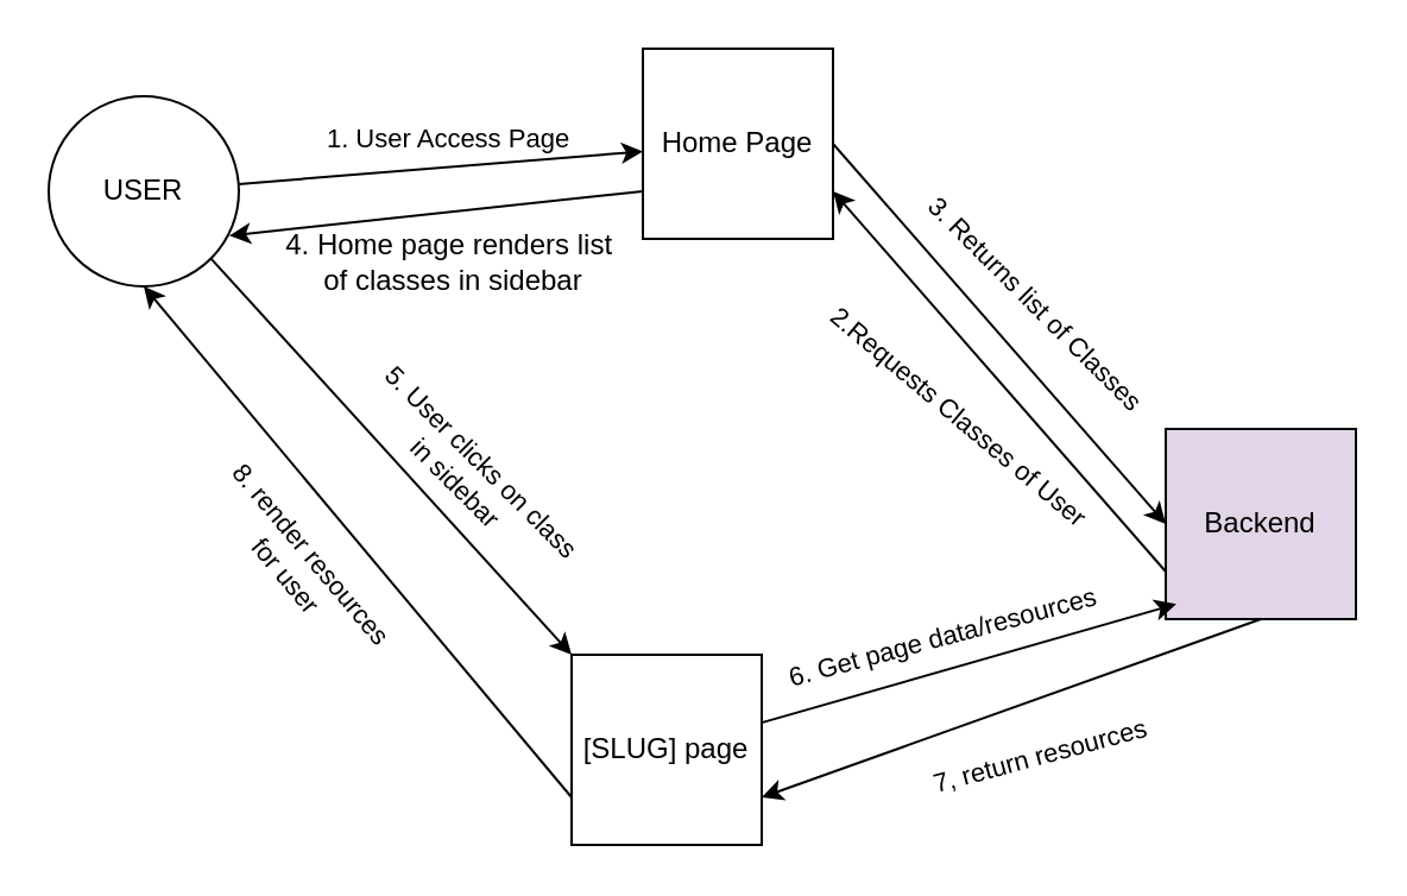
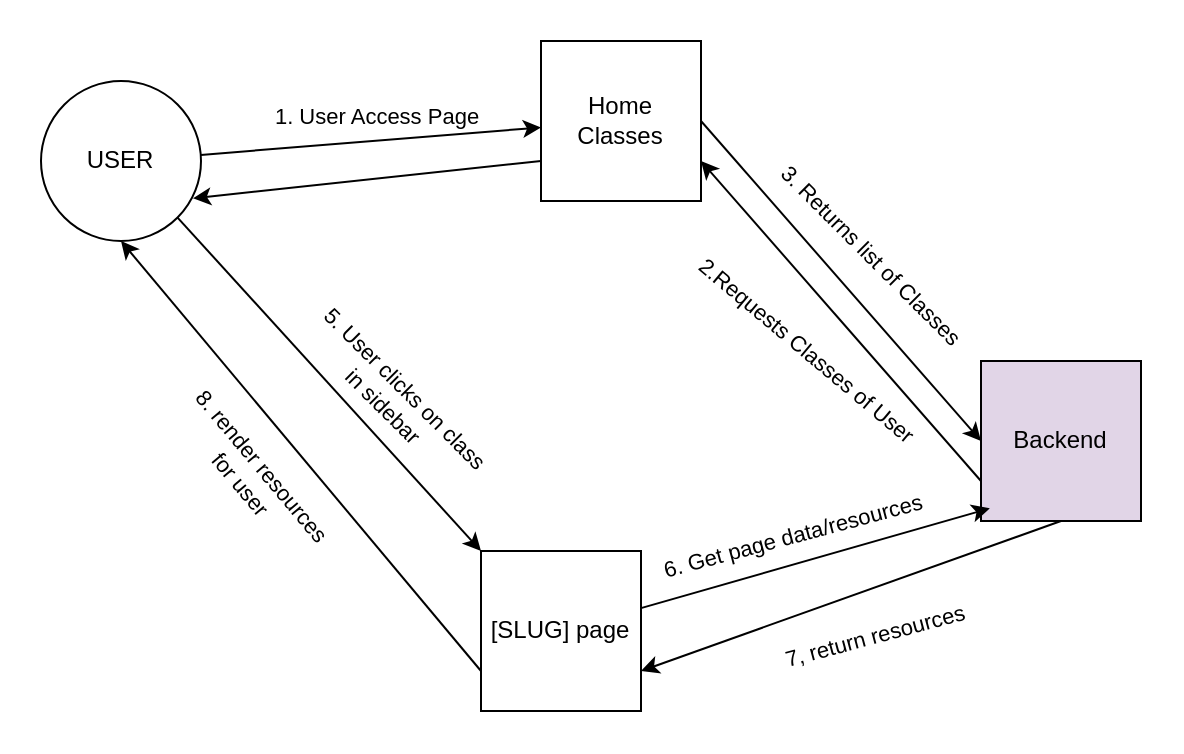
- <mxCell id="8" value="Home Page" style="whiteSpace=wrap;html=1;aspect=fixed;" vertex="1" parent="1"><mxGeometry x="270" y="20" width="80" height="80" as="geometry" /></mxCell>
+ <mxCell id="8" value="Home Classes" style="whiteSpace=wrap;html=1;aspect=fixed;" vertex="1" parent="1"><mxGeometry x="270" y="20" width="80" height="80" as="geometry" /></mxCell>
- <mxCell id="14" value="4. Home page renders list&amp;nbsp;&lt;br&gt;of classes in sidebar" style="text;html=1;align=center;verticalAlign=middle;resizable=0;points=[];autosize=1;strokeColor=none;fillColor=none;" vertex="1" parent="1"><mxGeometry x="110" y="90" width="160" height="40" as="geometry" /></mxCell>
